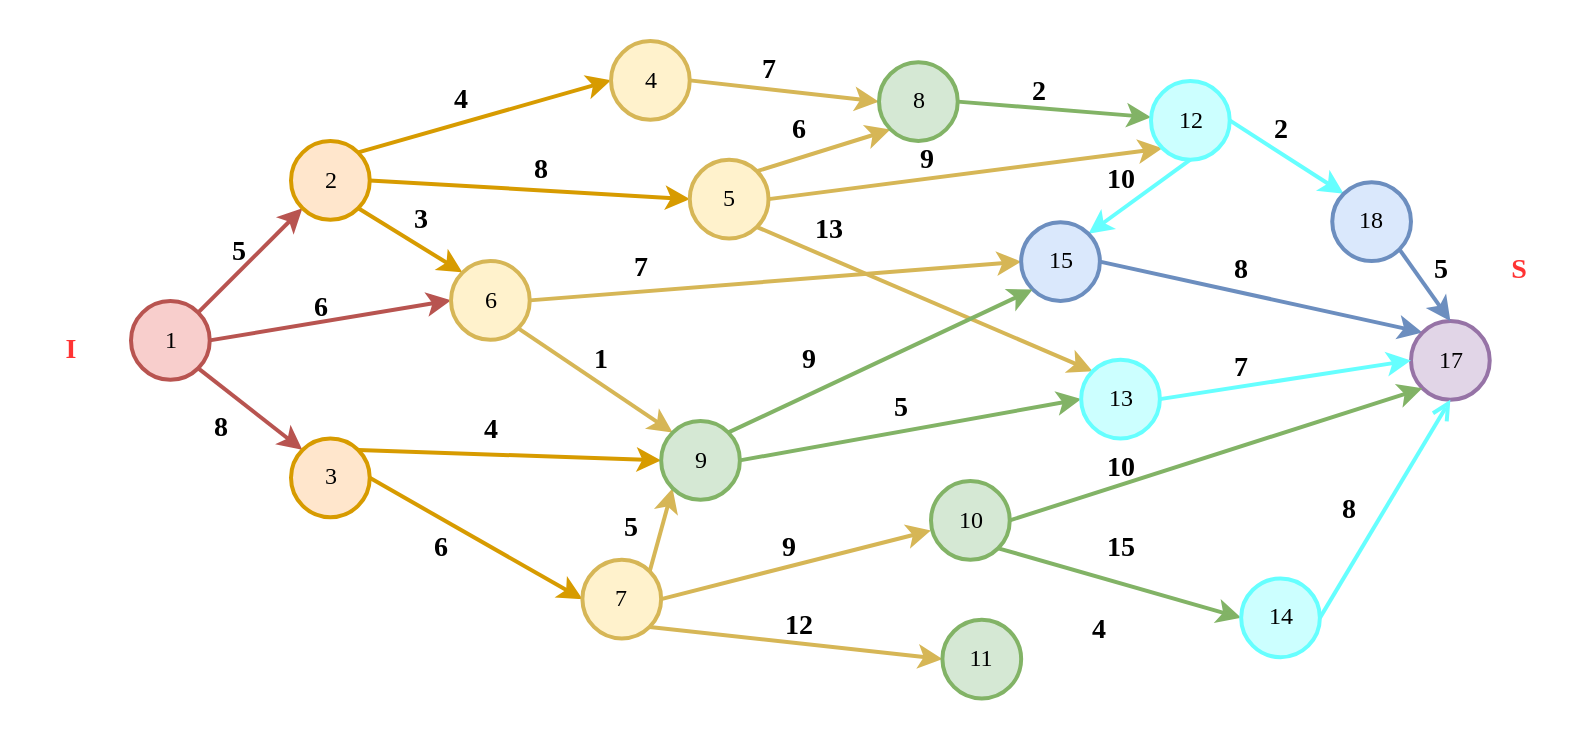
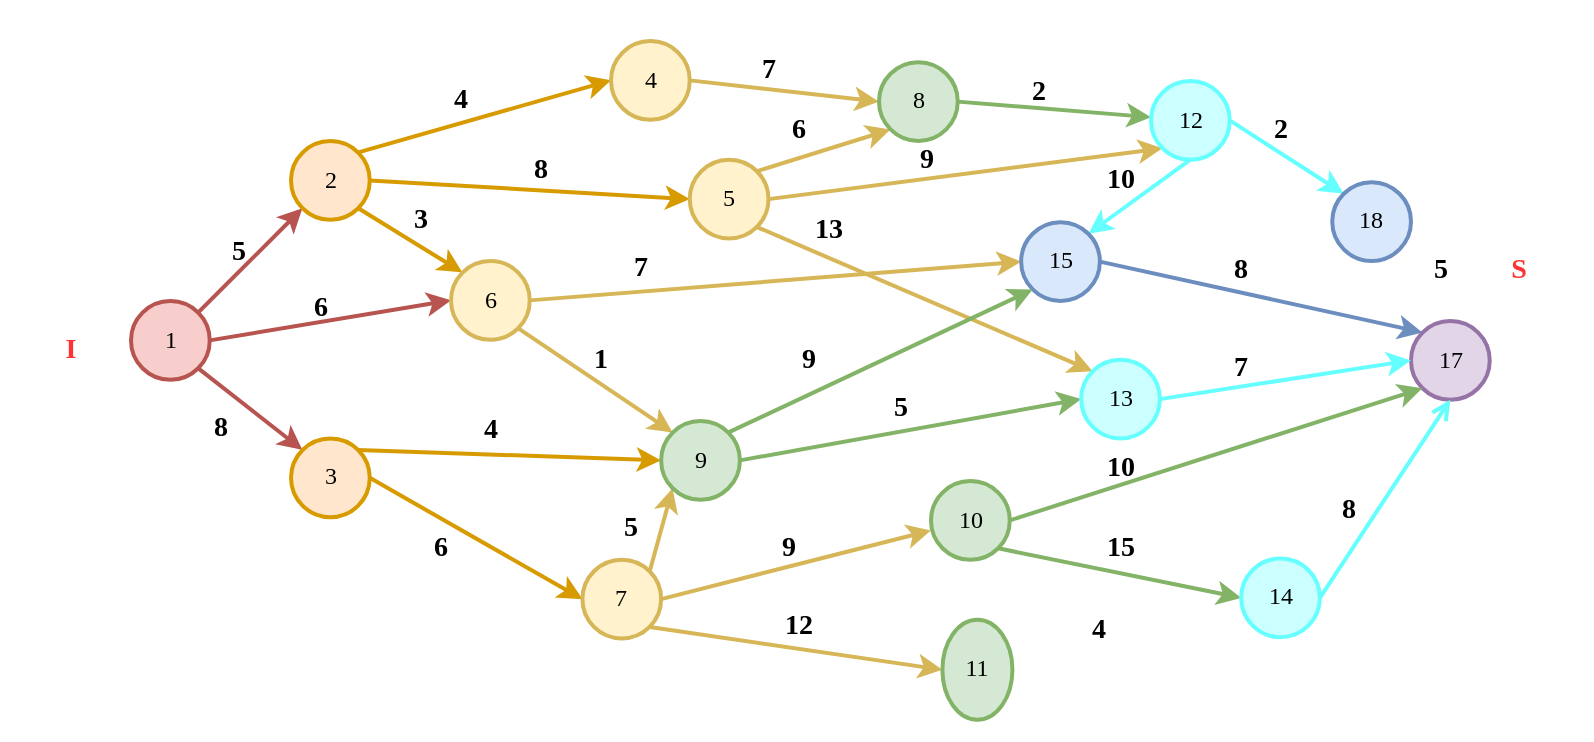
- <mxCell id="30" style="edgeStyle=none;rounded=0;orthogonalLoop=1;jettySize=auto;html=1;entryX=0.5;entryY=0;entryDx=0;entryDy=0;entryPerimeter=0;strokeWidth=2;fontFamily=Times New Roman;exitX=0.855;exitY=0.855;exitDx=0;exitDy=0;exitPerimeter=0;fillColor=#dae8fc;strokeColor=#6c8ebf;" parent="1" source="31" target="29" edge="1"><mxGeometry relative="1" as="geometry"><mxPoint x="675" y="120" as="sourcePoint" /></mxGeometry></mxCell>
- <mxCell id="44" value="14" style="verticalLabelPosition=middle;verticalAlign=middle;html=1;shape=mxgraph.flowchart.on-page_reference;fontFamily=Times New Roman;strokeWidth=2;labelPosition=center;align=center;fillColor=#CCFFFF;strokeColor=#66FFFF;" parent="1" vertex="1"><mxGeometry x="620.08" y="288.74" width="39.37" height="39.37" as="geometry" /></mxCell>
+ <mxCell id="44" value="14" style="verticalLabelPosition=middle;verticalAlign=middle;html=1;shape=mxgraph.flowchart.on-page_reference;fontFamily=Times New Roman;strokeWidth=2;labelPosition=center;align=center;fillColor=#CCFFFF;strokeColor=#66FFFF;" parent="1" vertex="1"><mxGeometry x="620.08" y="278.74" width="39.37" height="39.37" as="geometry" /></mxCell>
- <mxCell id="42" value="11" style="verticalLabelPosition=middle;verticalAlign=middle;html=1;shape=mxgraph.flowchart.on-page_reference;fontFamily=Times New Roman;strokeWidth=2;labelPosition=center;align=center;fillColor=#d5e8d4;strokeColor=#82b366;" parent="1" vertex="1"><mxGeometry x="470.71" y="309.37" width="39.37" height="39.37" as="geometry" /></mxCell>
+ <mxCell id="42" value="11" style="verticalLabelPosition=middle;verticalAlign=middle;html=1;shape=mxgraph.flowchart.on-page_reference;fontFamily=Times New Roman;strokeWidth=2;labelPosition=center;align=center;fillColor=#d5e8d4;strokeColor=#82b366;" parent="1" vertex="1"><mxGeometry x="470.71" y="309.37" width="35" height="50" as="geometry" /></mxCell>
